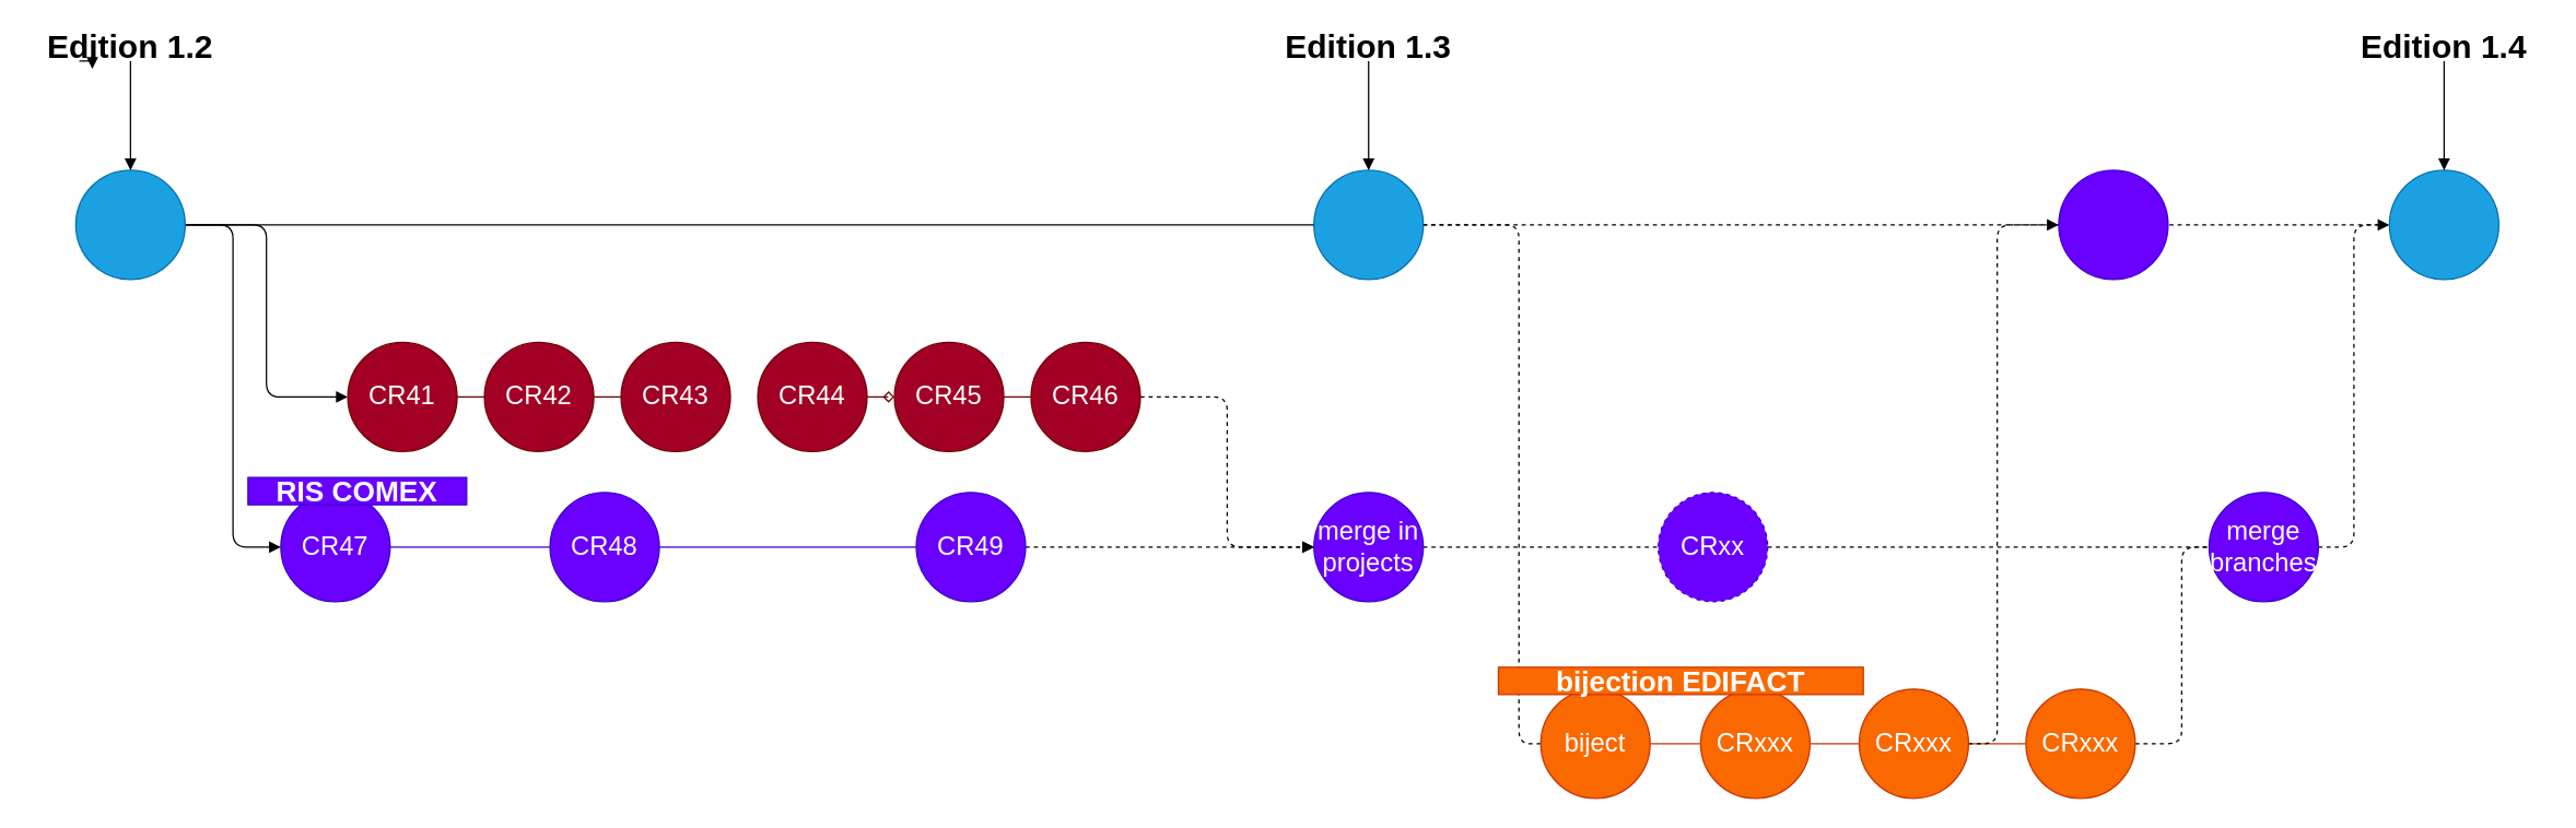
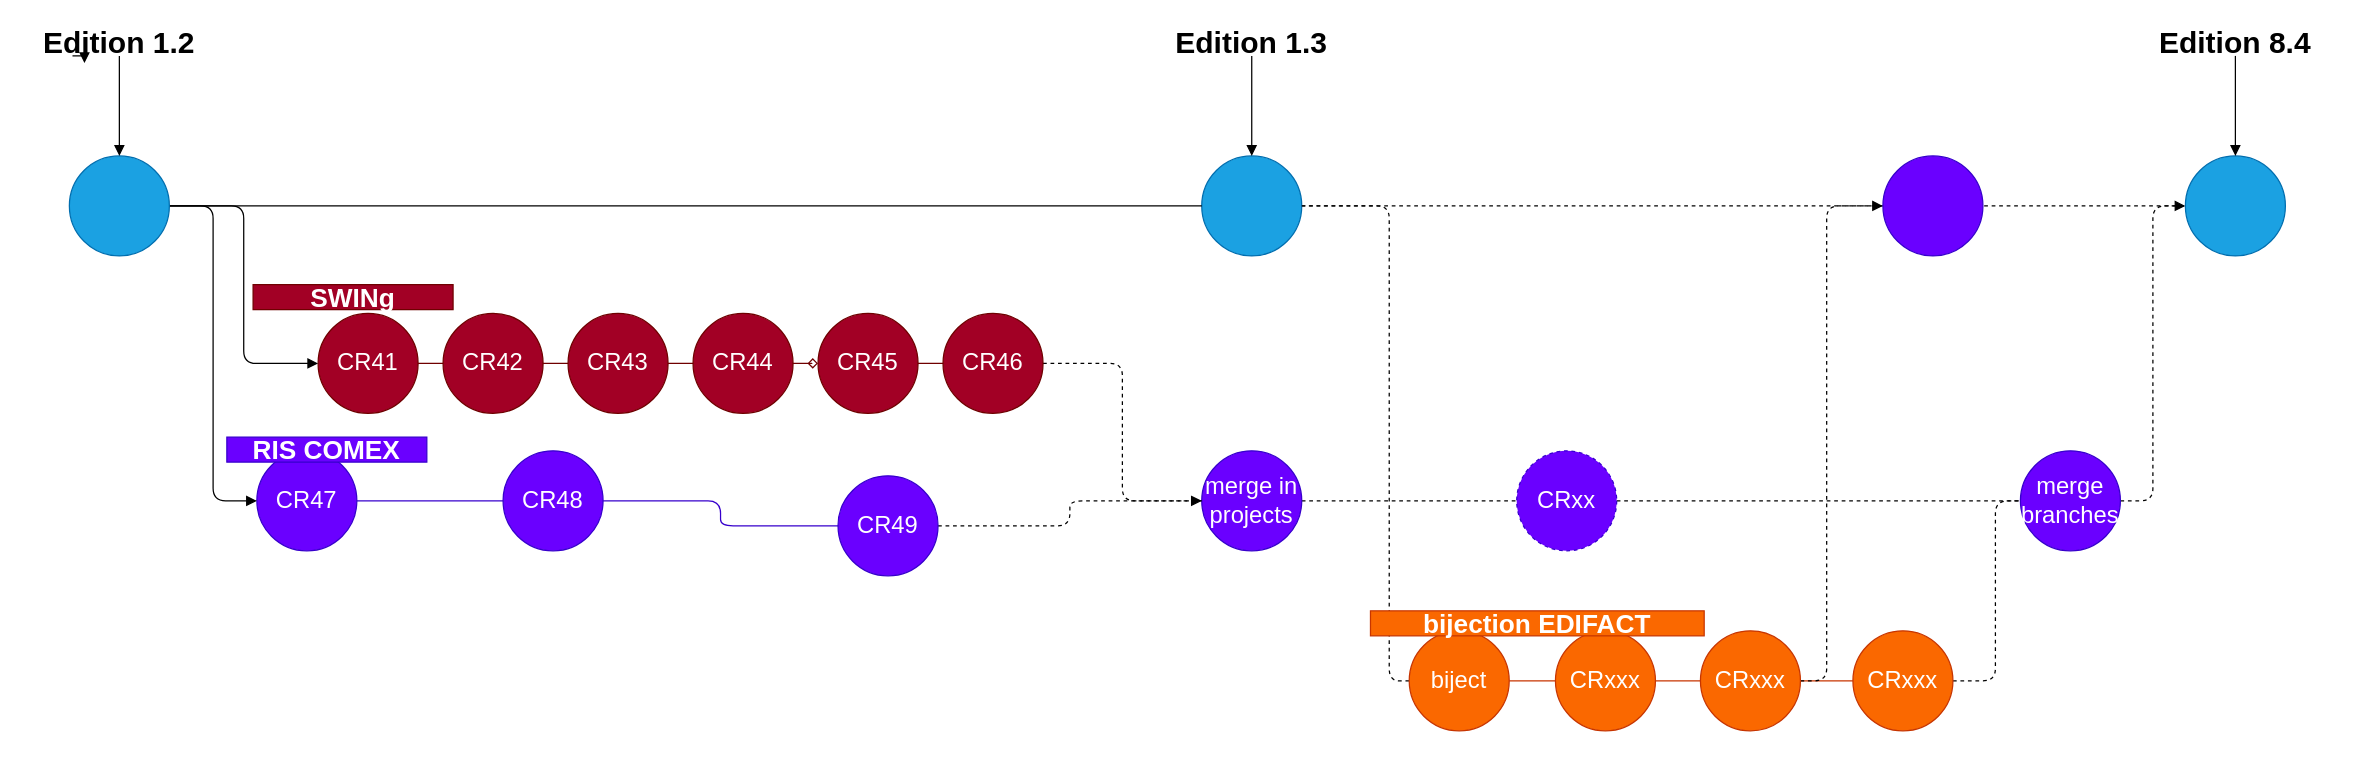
- <mxCell id="8" value="&lt;h2&gt;Edition 1.4&lt;/h2&gt;" style="text;html=1;strokeColor=none;fillColor=none;align=center;verticalAlign=middle;whiteSpace=wrap;rounded=0;fontSize=16;" vertex="1" parent="1"><mxGeometry x="1713" y="20" width="150" height="20" as="geometry" /></mxCell>
+ <mxCell id="8" value="&lt;h2&gt;Edition 8.4&lt;/h2&gt;" style="text;html=1;strokeColor=none;fillColor=none;align=center;verticalAlign=middle;whiteSpace=wrap;rounded=0;fontSize=16;" vertex="1" parent="1"><mxGeometry x="1713" y="20" width="150" height="20" as="geometry" /></mxCell>
+ <mxCell id="41" value="&lt;h2 style=&quot;font-size: 21px&quot;&gt;SWINg&lt;/h2&gt;" style="text;html=1;strokeColor=#6F0000;fillColor=#a20025;align=center;verticalAlign=middle;whiteSpace=wrap;rounded=0;fontSize=21;fontColor=#ffffff;" vertex="1" parent="1"><mxGeometry x="202" y="223" width="160" height="20" as="geometry" /></mxCell>
+ <mxCell id="27" style="edgeStyle=orthogonalEdgeStyle;rounded=1;jumpSize=1;orthogonalLoop=1;jettySize=auto;html=1;entryX=0;entryY=0.5;entryDx=0;entryDy=0;endArrow=none;endFill=0;endSize=6;strokeWidth=1;fontSize=19;fillColor=#a20025;strokeColor=#6F0000;" edge="1" parent="1" source="28" target="30"><mxGeometry relative="1" as="geometry" /></mxCell>
- <mxCell id="33" style="edgeStyle=orthogonalEdgeStyle;rounded=1;jumpSize=1;orthogonalLoop=1;jettySize=auto;html=1;exitX=1;exitY=0.5;exitDx=0;exitDy=0;entryX=0;entryY=0.5;entryDx=0;entryDy=0;dashed=1;endArrow=block;endFill=0;endSize=6;strokeWidth=1;fontSize=19;" edge="1" parent="1" source="34" target="10"><mxGeometry relative="1" as="geometry" /></mxCell>
+ <mxCell id="33" style="edgeStyle=orthogonalEdgeStyle;rounded=1;jumpSize=1;orthogonalLoop=1;jettySize=auto;html=1;exitX=1;exitY=0.5;exitDx=0;exitDy=0;entryX=0;entryY=0.5;entryDx=0;entryDy=0;dashed=1;endArrow=none;endFill=0;endSize=6;strokeWidth=1;fontSize=19;" edge="1" parent="1" source="34" target="10"><mxGeometry relative="1" as="geometry" /></mxCell>
- <mxCell id="40" value="CR49" style="ellipse;whiteSpace=wrap;html=1;aspect=fixed;strokeColor=#3700CC;fillColor=#6a00ff;fontColor=#ffffff;fontSize=19;" vertex="1" parent="1"><mxGeometry x="670" y="356" width="80" height="80" as="geometry" /></mxCell>
+ <mxCell id="40" value="CR49" style="ellipse;whiteSpace=wrap;html=1;aspect=fixed;strokeColor=#3700CC;fillColor=#6a00ff;fontColor=#ffffff;fontSize=19;" vertex="1" parent="1"><mxGeometry x="670" y="376" width="80" height="80" as="geometry" /></mxCell>
